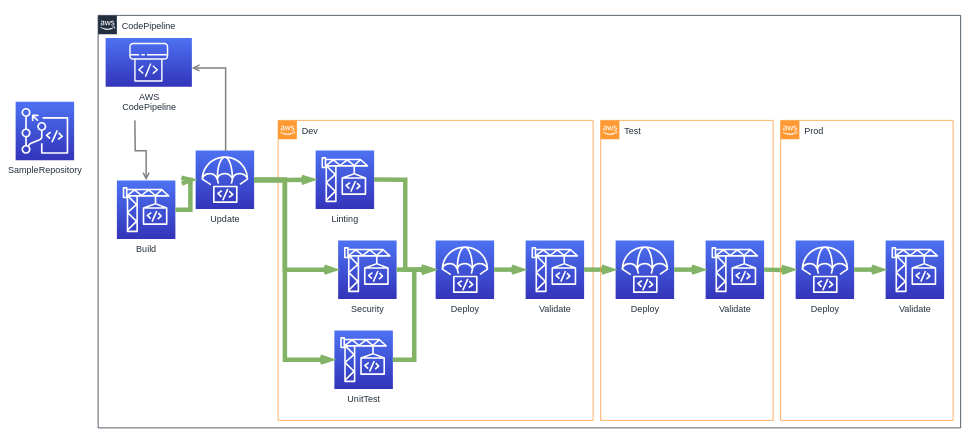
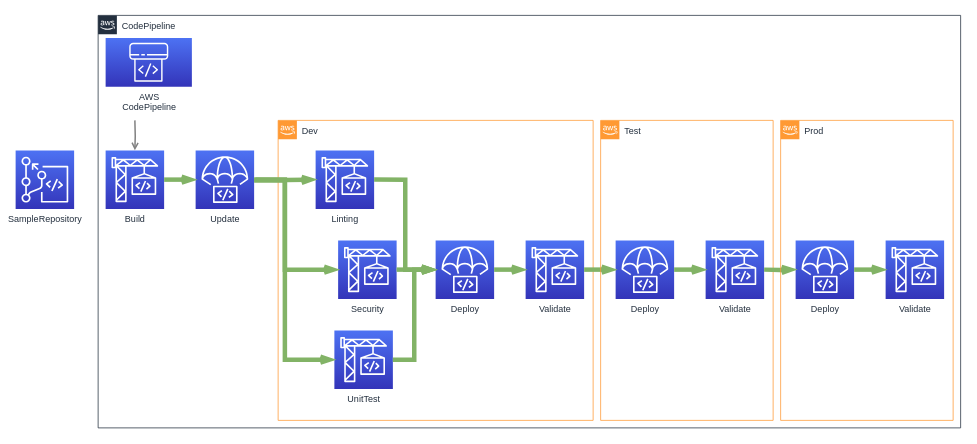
- <mxCell id="8" style="edgeStyle=orthogonalEdgeStyle;rounded=0;orthogonalLoop=1;jettySize=auto;html=1;startArrow=none;startFill=0;endArrow=open;endFill=0;strokeColor=#808080;strokeWidth=2;exitX=0.5;exitY=0;exitDx=0;exitDy=0;exitPerimeter=0;" parent="1" source="7" target="4" edge="1"><mxGeometry relative="1" as="geometry"><Array as="points"><mxPoint x="300" y="200" /><mxPoint x="300" y="90" /></Array><mxPoint x="330" y="160" as="sourcePoint" /><mxPoint x="-70" y="150" as="targetPoint" /></mxGeometry></mxCell>
- <mxCell id="5" value="SampleRepository" style="sketch=0;points=[[0,0,0],[0.25,0,0],[0.5,0,0],[0.75,0,0],[1,0,0],[0,1,0],[0.25,1,0],[0.5,1,0],[0.75,1,0],[1,1,0],[0,0.25,0],[0,0.5,0],[0,0.75,0],[1,0.25,0],[1,0.5,0],[1,0.75,0]];outlineConnect=0;fontColor=#232F3E;gradientColor=#4D72F3;gradientDirection=north;fillColor=#3334B9;strokeColor=#ffffff;dashed=0;verticalLabelPosition=bottom;verticalAlign=top;align=center;html=1;fontSize=12;fontStyle=0;aspect=fixed;shape=mxgraph.aws4.resourceIcon;resIcon=mxgraph.aws4.codecommit;" parent="1" vertex="1"><mxGeometry x="20" y="135" width="78" height="78" as="geometry" /></mxCell>
+ <mxCell id="5" value="SampleRepository" style="sketch=0;points=[[0,0,0],[0.25,0,0],[0.5,0,0],[0.75,0,0],[1,0,0],[0,1,0],[0.25,1,0],[0.5,1,0],[0.75,1,0],[1,1,0],[0,0.25,0],[0,0.5,0],[0,0.75,0],[1,0.25,0],[1,0.5,0],[1,0.75,0]];outlineConnect=0;fontColor=#232F3E;gradientColor=#4D72F3;gradientDirection=north;fillColor=#3334B9;strokeColor=#ffffff;dashed=0;verticalLabelPosition=bottom;verticalAlign=top;align=center;html=1;fontSize=12;fontStyle=0;aspect=fixed;shape=mxgraph.aws4.resourceIcon;resIcon=mxgraph.aws4.codecommit;" parent="1" vertex="1"><mxGeometry x="20" y="200" width="78" height="78" as="geometry" /></mxCell>
- <mxCell id="6" value="Build" style="sketch=0;points=[[0,0,0],[0.25,0,0],[0.5,0,0],[0.75,0,0],[1,0,0],[0,1,0],[0.25,1,0],[0.5,1,0],[0.75,1,0],[1,1,0],[0,0.25,0],[0,0.5,0],[0,0.75,0],[1,0.25,0],[1,0.5,0],[1,0.75,0]];outlineConnect=0;fontColor=#232F3E;gradientColor=#4D72F3;gradientDirection=north;fillColor=#3334B9;strokeColor=#ffffff;dashed=0;verticalLabelPosition=bottom;verticalAlign=top;align=center;html=1;fontSize=12;fontStyle=0;aspect=fixed;shape=mxgraph.aws4.resourceIcon;resIcon=mxgraph.aws4.codebuild;" parent="1" vertex="1"><mxGeometry x="155" y="240" width="78" height="78" as="geometry" /></mxCell>
+ <mxCell id="6" value="Build" style="sketch=0;points=[[0,0,0],[0.25,0,0],[0.5,0,0],[0.75,0,0],[1,0,0],[0,1,0],[0.25,1,0],[0.5,1,0],[0.75,1,0],[1,1,0],[0,0.25,0],[0,0.5,0],[0,0.75,0],[1,0.25,0],[1,0.5,0],[1,0.75,0]];outlineConnect=0;fontColor=#232F3E;gradientColor=#4D72F3;gradientDirection=north;fillColor=#3334B9;strokeColor=#ffffff;dashed=0;verticalLabelPosition=bottom;verticalAlign=top;align=center;html=1;fontSize=12;fontStyle=0;aspect=fixed;shape=mxgraph.aws4.resourceIcon;resIcon=mxgraph.aws4.codebuild;" parent="1" vertex="1"><mxGeometry x="140" y="200" width="78" height="78" as="geometry" /></mxCell>
